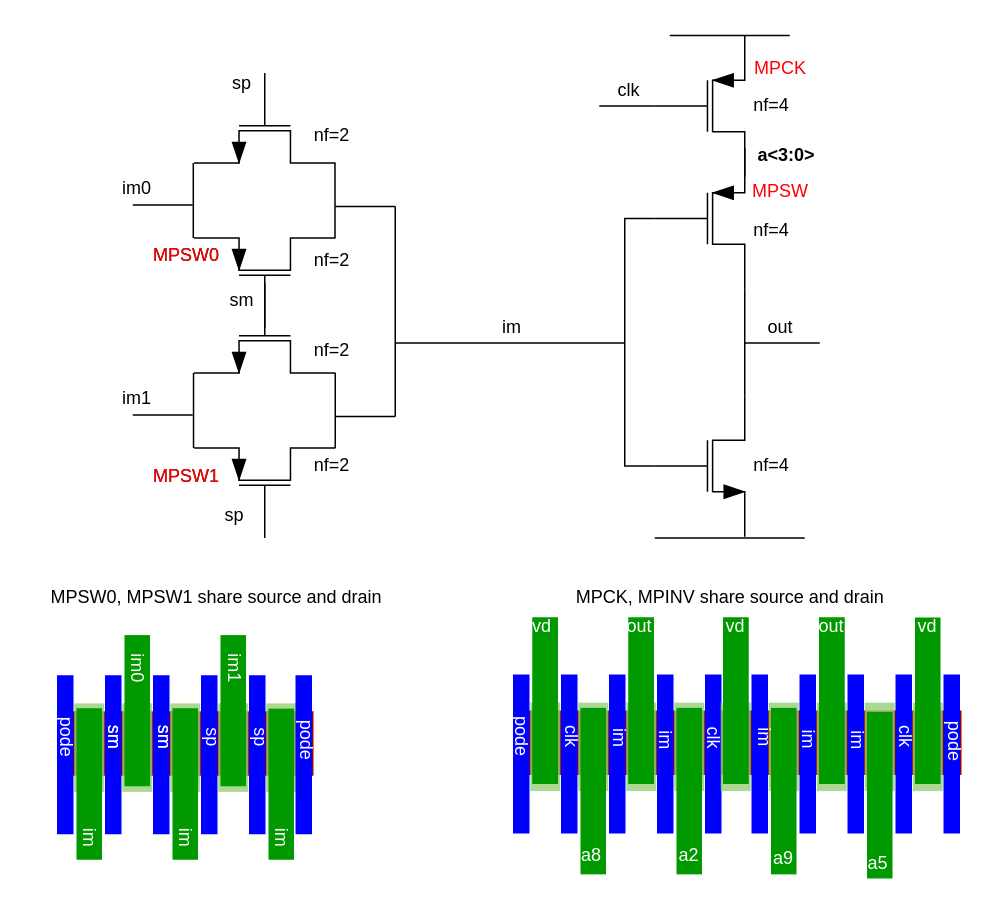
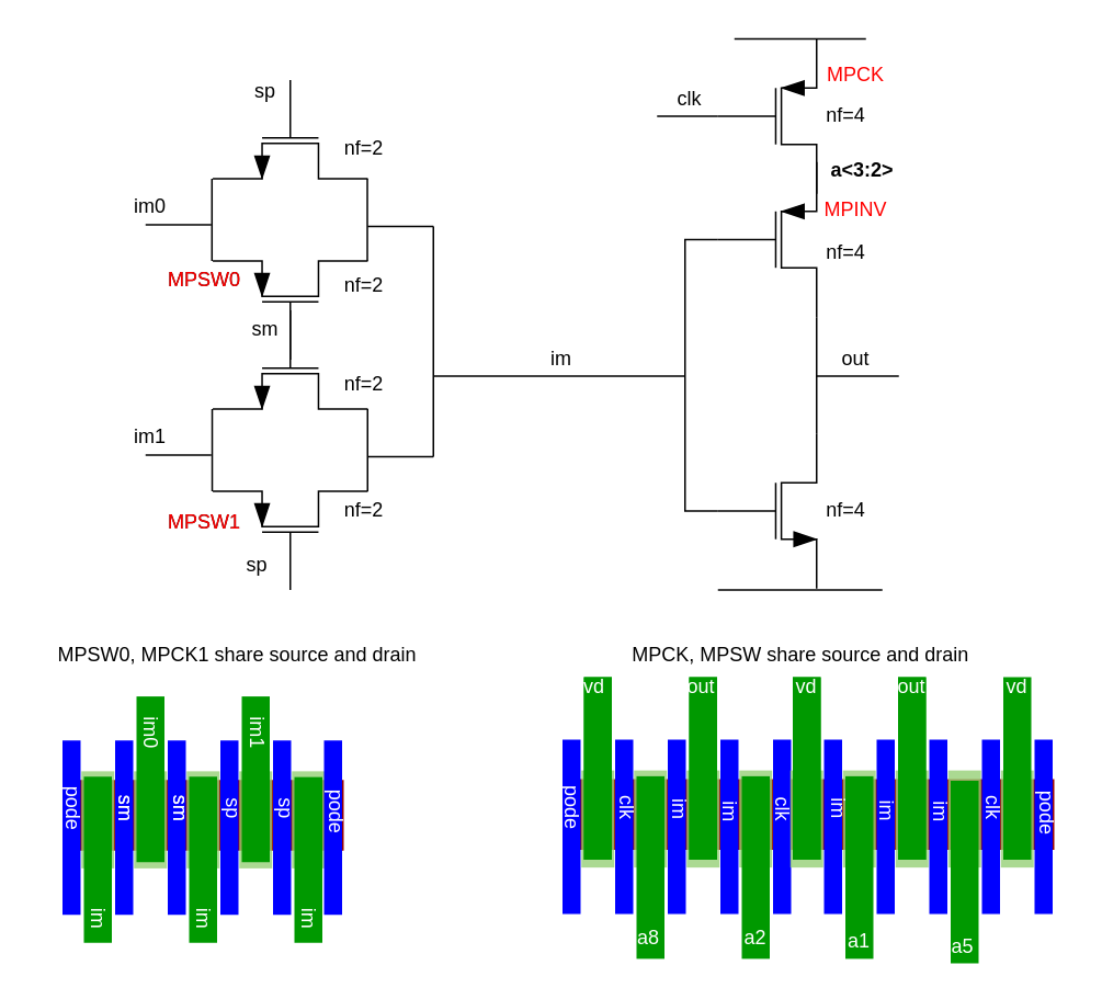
- <mxCell id="32" value="&lt;b&gt;a&amp;lt;3:0&amp;gt;&lt;/b&gt;" style="text;html=1;strokeColor=none;fillColor=none;align=center;verticalAlign=middle;whiteSpace=wrap;rounded=0;" parent="1" vertex="1"><mxGeometry x="509" y="98" width="30" height="10" as="geometry" /></mxCell>
+ <mxCell id="32" value="&lt;b&gt;a&amp;lt;3:2&amp;gt;&lt;/b&gt;" style="text;html=1;strokeColor=none;fillColor=none;align=center;verticalAlign=middle;whiteSpace=wrap;rounded=0;" parent="1" vertex="1"><mxGeometry x="509" y="98" width="30" height="10" as="geometry" /></mxCell>
- <mxCell id="39" value="&lt;font color=&quot;#FF0000&quot;&gt;MPSW&lt;/font&gt;" style="text;html=1;strokeColor=none;fillColor=none;align=center;verticalAlign=middle;whiteSpace=wrap;rounded=0;" parent="1" vertex="1"><mxGeometry x="505" y="122" width="30" height="10" as="geometry" /></mxCell>
+ <mxCell id="39" value="&lt;font color=&quot;#FF0000&quot;&gt;MPINV&lt;/font&gt;" style="text;html=1;strokeColor=none;fillColor=none;align=center;verticalAlign=middle;whiteSpace=wrap;rounded=0;" parent="1" vertex="1"><mxGeometry x="505" y="122" width="30" height="10" as="geometry" /></mxCell>
- <mxCell id="65" value="MPSW0, MPSW1 share source and drain" style="text;html=1;strokeColor=none;fillColor=none;align=center;verticalAlign=middle;whiteSpace=wrap;rounded=0;" parent="1" vertex="1"><mxGeometry x="20.25" y="393" width="247.5" height="10" as="geometry" /></mxCell>
+ <mxCell id="65" value="MPSW0, MPCK1 share source and drain" style="text;html=1;strokeColor=none;fillColor=none;align=center;verticalAlign=middle;whiteSpace=wrap;rounded=0;" parent="1" vertex="1"><mxGeometry x="20.25" y="393" width="247.5" height="10" as="geometry" /></mxCell>
- <mxCell id="79" value="MPCK, MPINV share source and drain" style="text;html=1;strokeColor=none;fillColor=none;align=center;verticalAlign=middle;whiteSpace=wrap;rounded=0;" parent="1" vertex="1"><mxGeometry x="376" y="393" width="221" height="10" as="geometry" /></mxCell>
+ <mxCell id="79" value="MPCK, MPSW share source and drain" style="text;html=1;strokeColor=none;fillColor=none;align=center;verticalAlign=middle;whiteSpace=wrap;rounded=0;" parent="1" vertex="1"><mxGeometry x="376" y="393" width="221" height="10" as="geometry" /></mxCell>
- <mxCell id="119" value="a9" style="text;html=1;strokeColor=none;fillColor=none;align=center;verticalAlign=middle;whiteSpace=wrap;rounded=0;fontColor=#FFFFFF;" parent="1" vertex="1"><mxGeometry x="510" y="566.5" width="24" height="10" as="geometry" /></mxCell>
+ <mxCell id="119" value="a1" style="text;html=1;strokeColor=none;fillColor=none;align=center;verticalAlign=middle;whiteSpace=wrap;rounded=0;fontColor=#FFFFFF;" parent="1" vertex="1"><mxGeometry x="510" y="566.5" width="24" height="10" as="geometry" /></mxCell>
